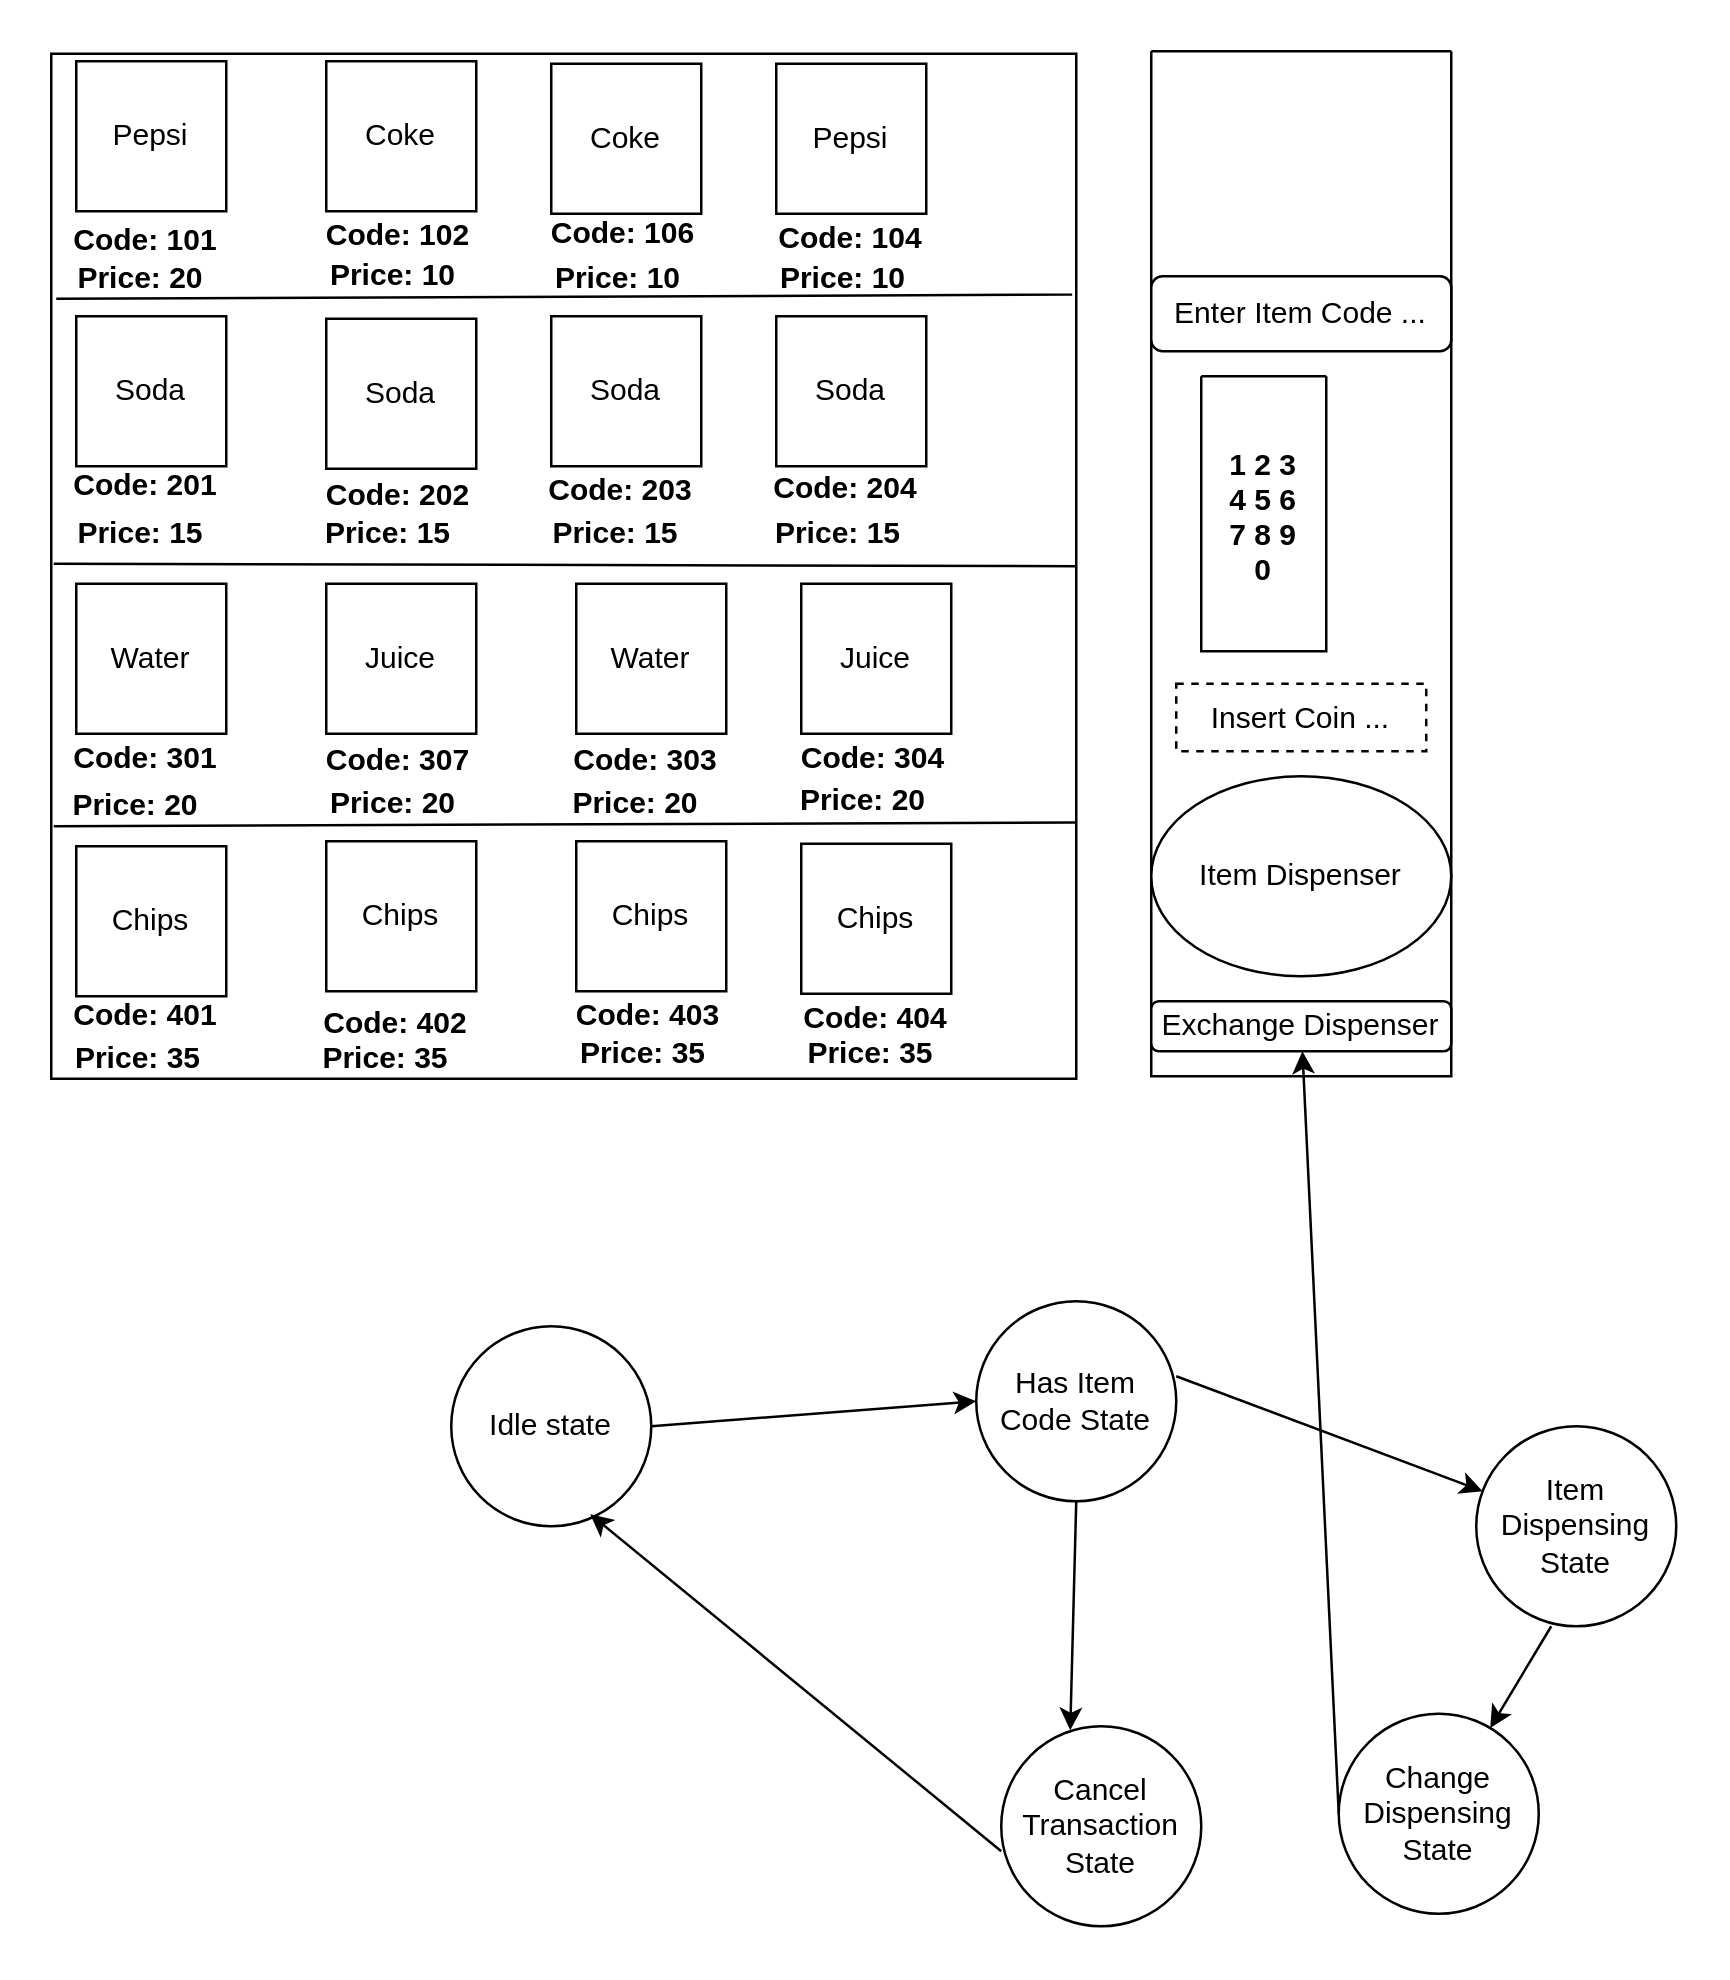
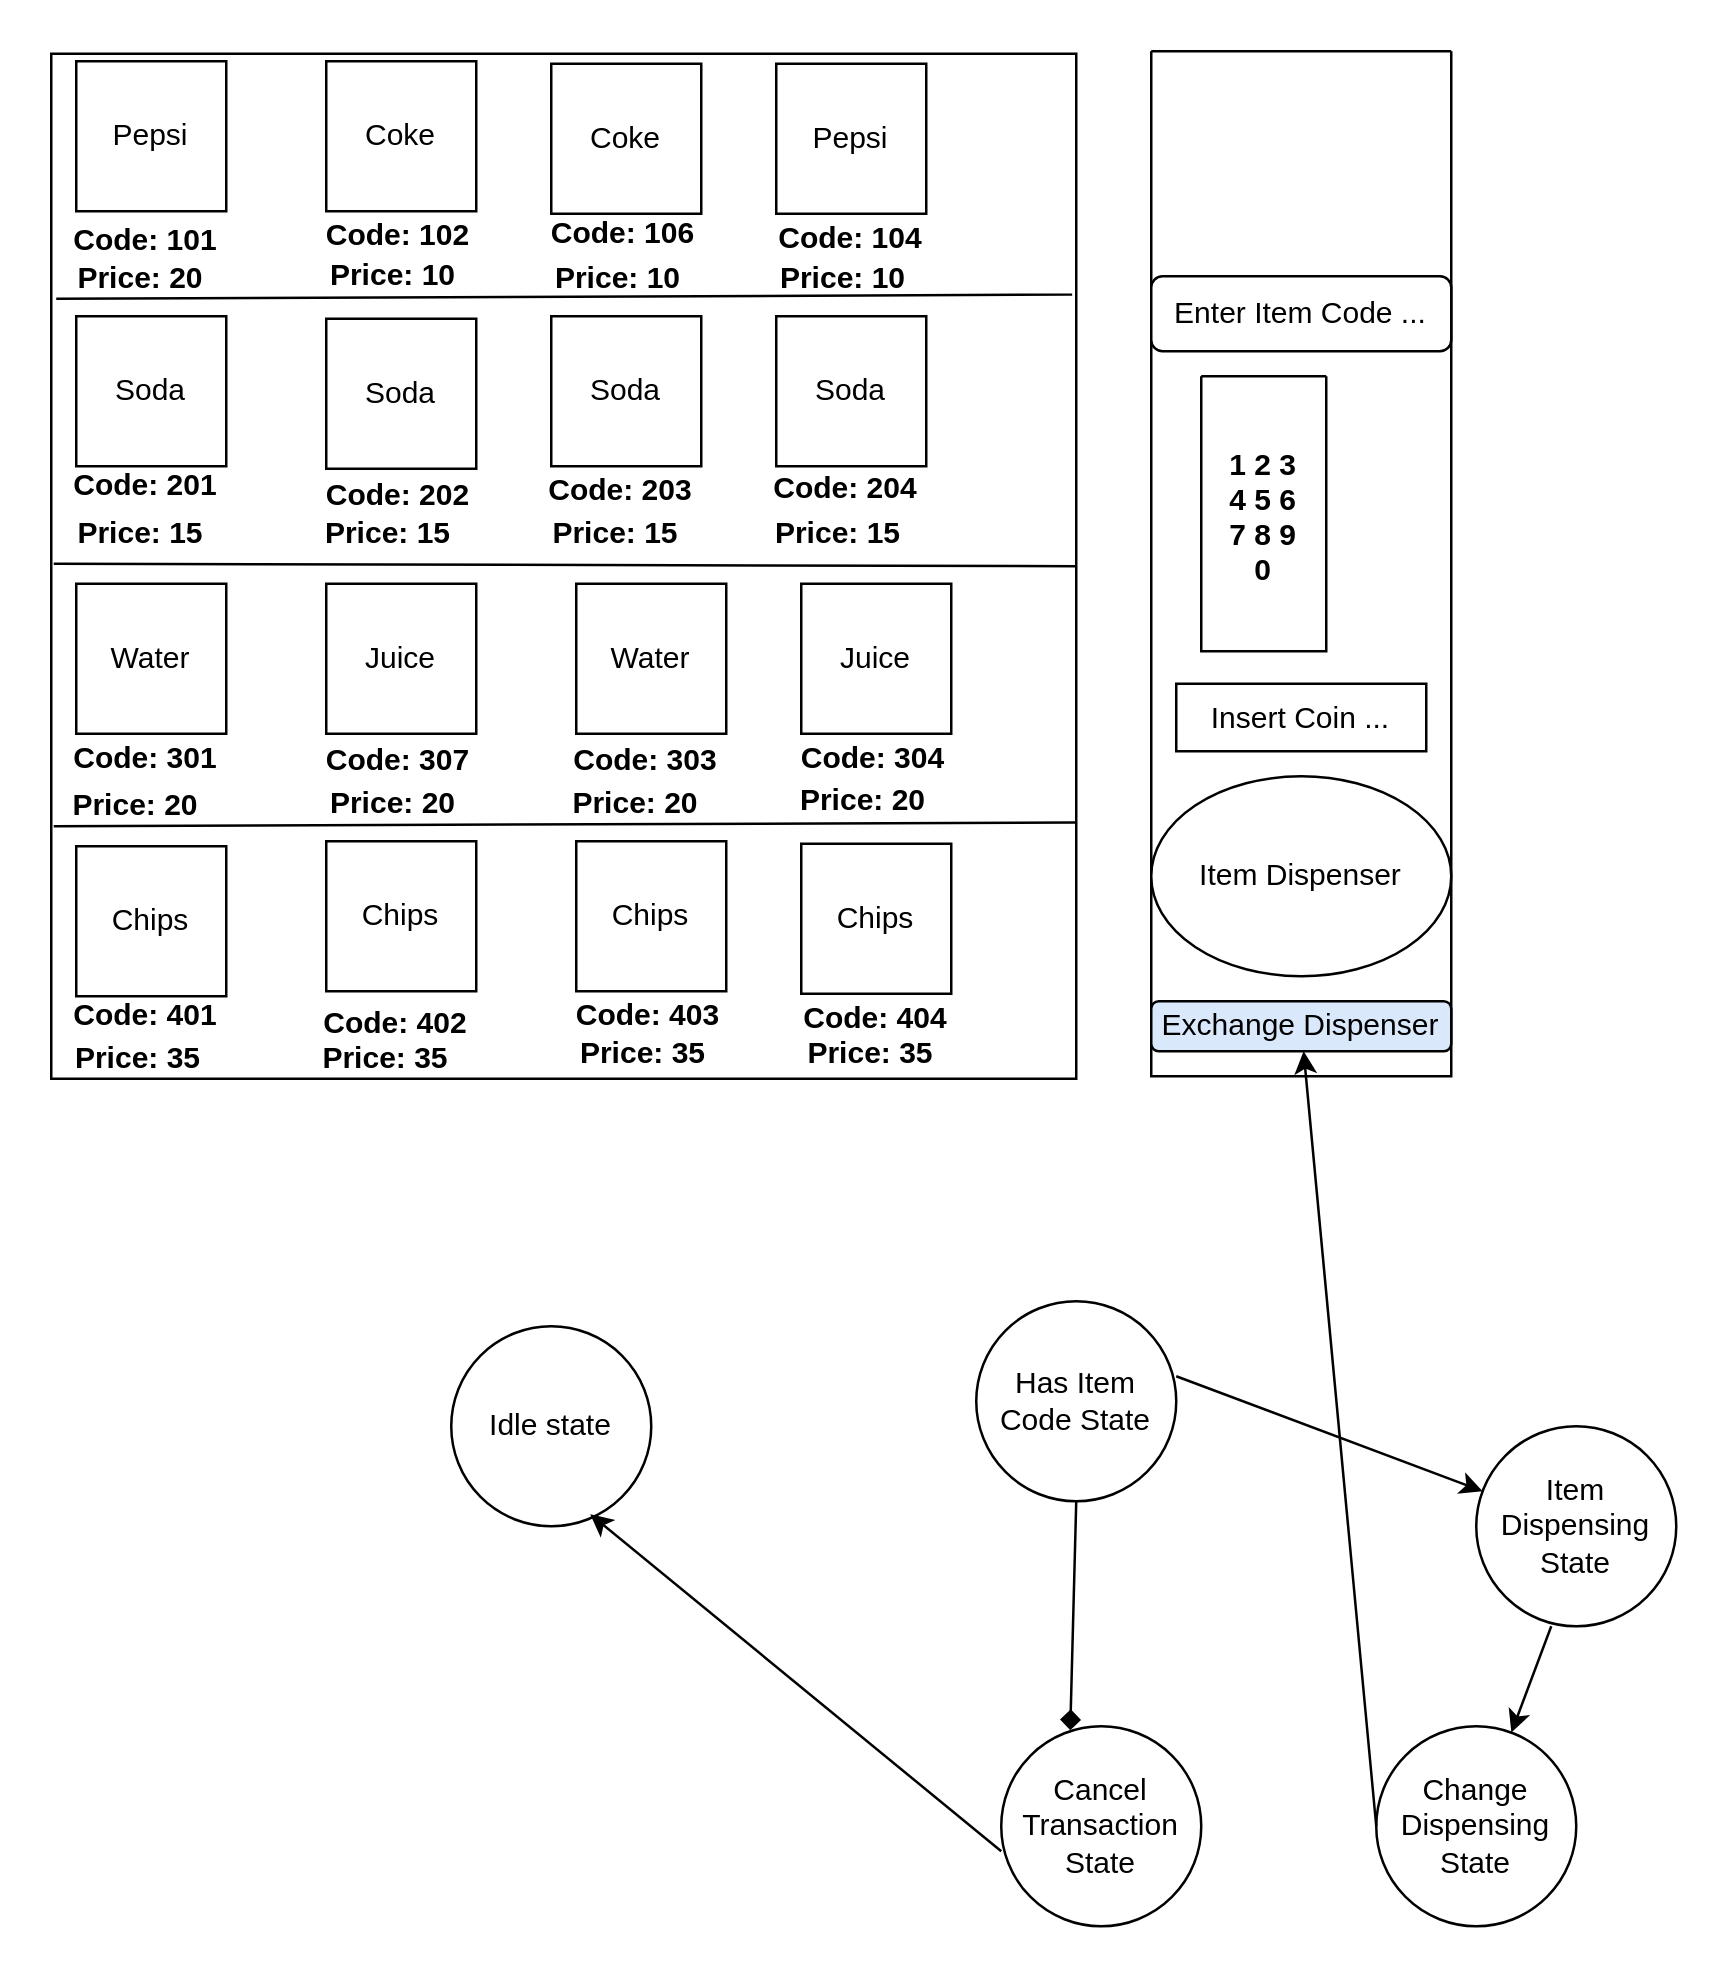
- <mxCell id="56" value="Insert Coin ..." style="rounded=0;whiteSpace=wrap;html=1;dashed=1;" vertex="1" parent="54"><mxGeometry x="10" y="253" width="100" height="27" as="geometry" /></mxCell>
+ <mxCell id="56" value="Insert Coin ..." style="rounded=0;whiteSpace=wrap;html=1;" vertex="1" parent="54"><mxGeometry x="10" y="253" width="100" height="27" as="geometry" /></mxCell>
- <mxCell id="58" value="Exchange Dispenser" style="rounded=1;whiteSpace=wrap;html=1;" vertex="1" parent="54"><mxGeometry y="380" width="120" height="20" as="geometry" /></mxCell>
+ <mxCell id="58" value="Exchange Dispenser" style="rounded=1;whiteSpace=wrap;html=1;fillColor=#dae8fc;" vertex="1" parent="54"><mxGeometry y="380" width="120" height="20" as="geometry" /></mxCell>
- <mxCell id="65" value="" style="endArrow=classic;html=1;rounded=0;exitX=1;exitY=0.5;exitDx=0;exitDy=0;entryX=0;entryY=0.5;entryDx=0;entryDy=0;" edge="1" parent="1" source="61" target="60"><mxGeometry width="50" height="50" relative="1" as="geometry"><mxPoint x="460" y="580" as="sourcePoint" /><mxPoint x="510" y="530" as="targetPoint" /></mxGeometry></mxCell>
- <mxCell id="70" value="" style="endArrow=classic;html=1;rounded=0;exitX=0.5;exitY=1;exitDx=0;exitDy=0;entryX=0.345;entryY=0.02;entryDx=0;entryDy=0;entryPerimeter=0;" edge="1" parent="1" source="60" target="64"><mxGeometry width="50" height="50" relative="1" as="geometry"><mxPoint x="460" y="580" as="sourcePoint" /><mxPoint x="510" y="530" as="targetPoint" /></mxGeometry></mxCell>
+ <mxCell id="70" value="" style="endArrow=diamond;html=1;rounded=0;exitX=0.5;exitY=1;exitDx=0;exitDy=0;entryX=0.345;entryY=0.02;entryDx=0;entryDy=0;entryPerimeter=0;" edge="1" parent="1" source="60" target="64"><mxGeometry width="50" height="50" relative="1" as="geometry"><mxPoint x="460" y="580" as="sourcePoint" /><mxPoint x="510" y="530" as="targetPoint" /></mxGeometry></mxCell>
- <mxCell id="63" value="Change Dispensing State" style="ellipse;whiteSpace=wrap;html=1;aspect=fixed;" vertex="1" parent="1"><mxGeometry x="535" y="685" width="80" height="80" as="geometry" /></mxCell>
+ <mxCell id="63" value="Change Dispensing State" style="ellipse;whiteSpace=wrap;html=1;aspect=fixed;" vertex="1" parent="1"><mxGeometry x="550" y="690" width="80" height="80" as="geometry" /></mxCell>
